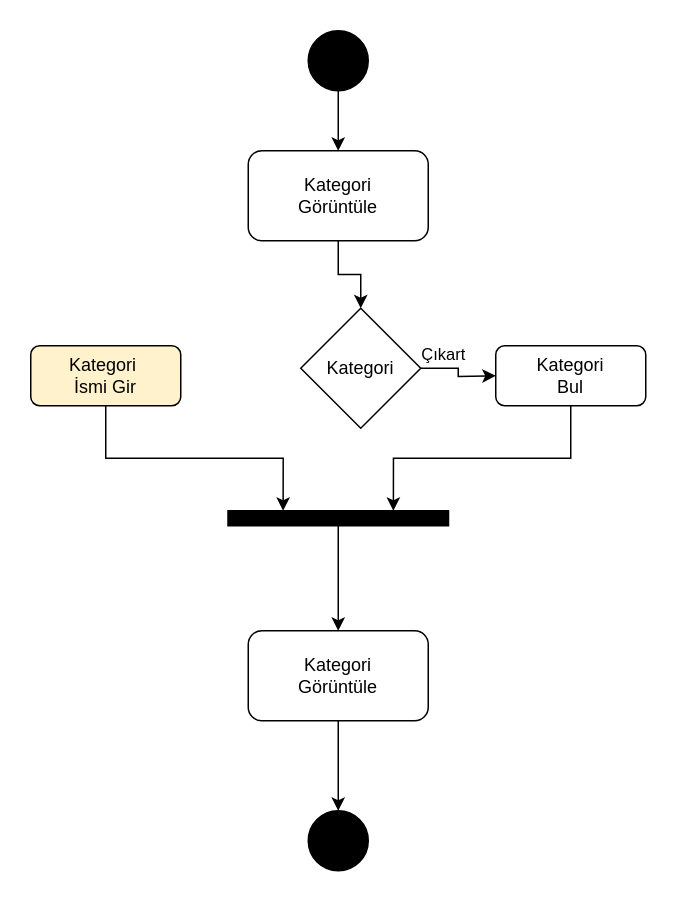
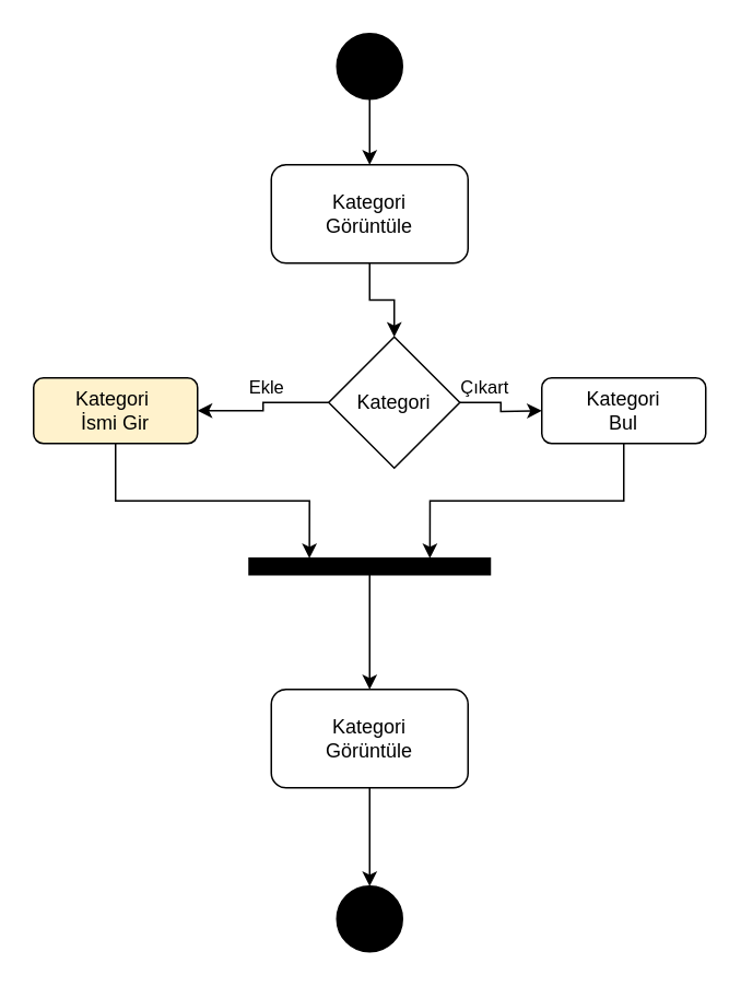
+ <mxCell id="8" style="edgeStyle=orthogonalEdgeStyle;rounded=0;orthogonalLoop=1;jettySize=auto;html=1;exitX=0;exitY=0.5;exitDx=0;exitDy=0;entryX=1;entryY=0.5;entryDx=0;entryDy=0;strokeColor=#000000;" edge="1" parent="1" source="10" target="14"><mxGeometry relative="1" as="geometry" /></mxCell>
+ <mxCell id="9" value="Ekle" style="edgeLabel;html=1;align=center;verticalAlign=middle;resizable=0;points=[];" vertex="1" connectable="0" parent="8"><mxGeometry x="-0.385" y="-4" relative="1" as="geometry"><mxPoint x="-13" y="-6" as="offset" /></mxGeometry></mxCell>
